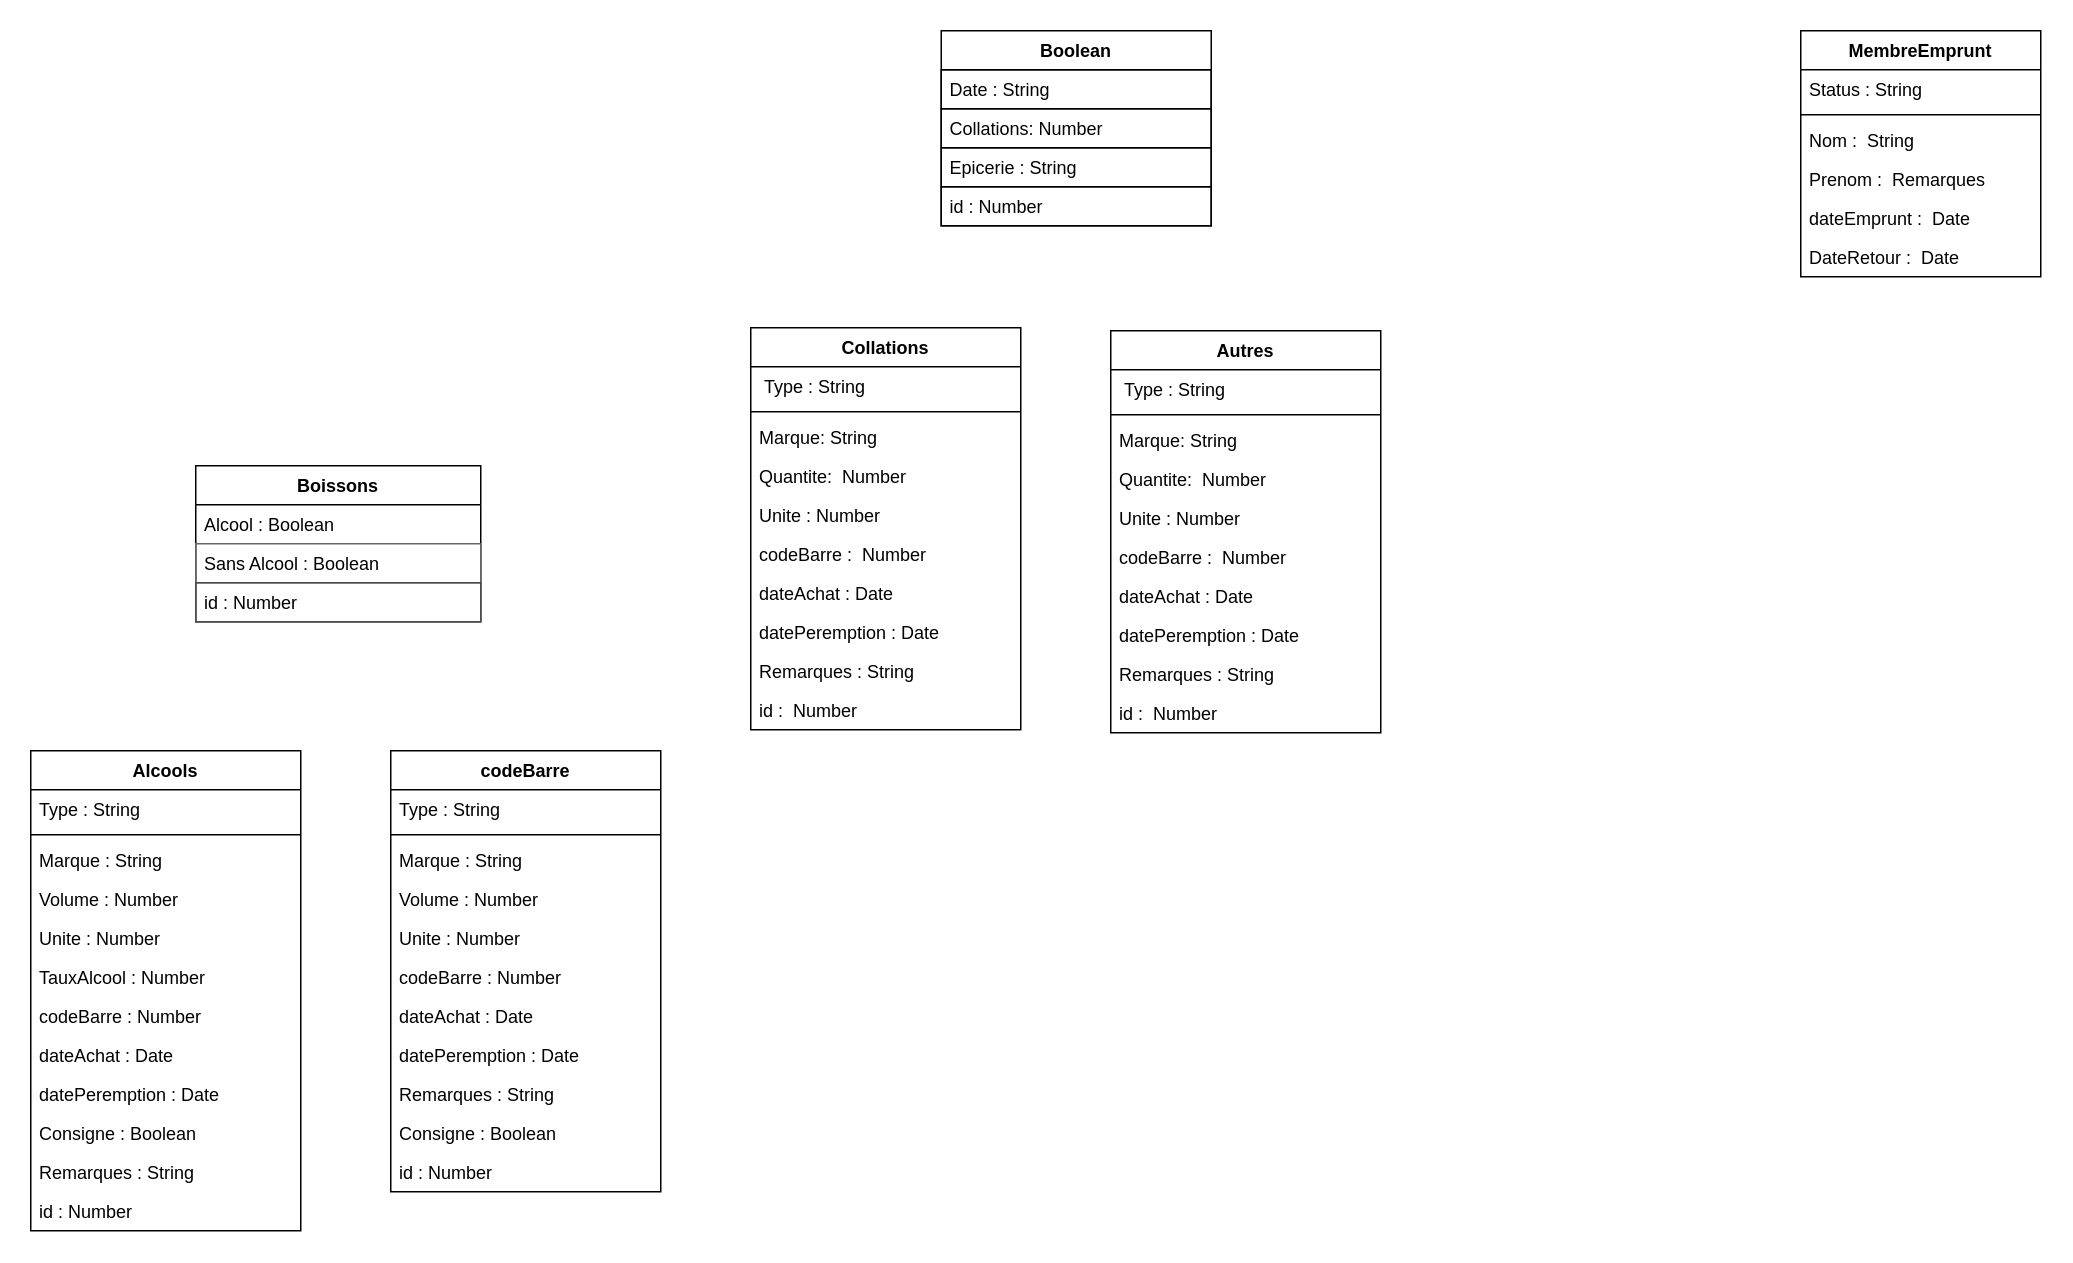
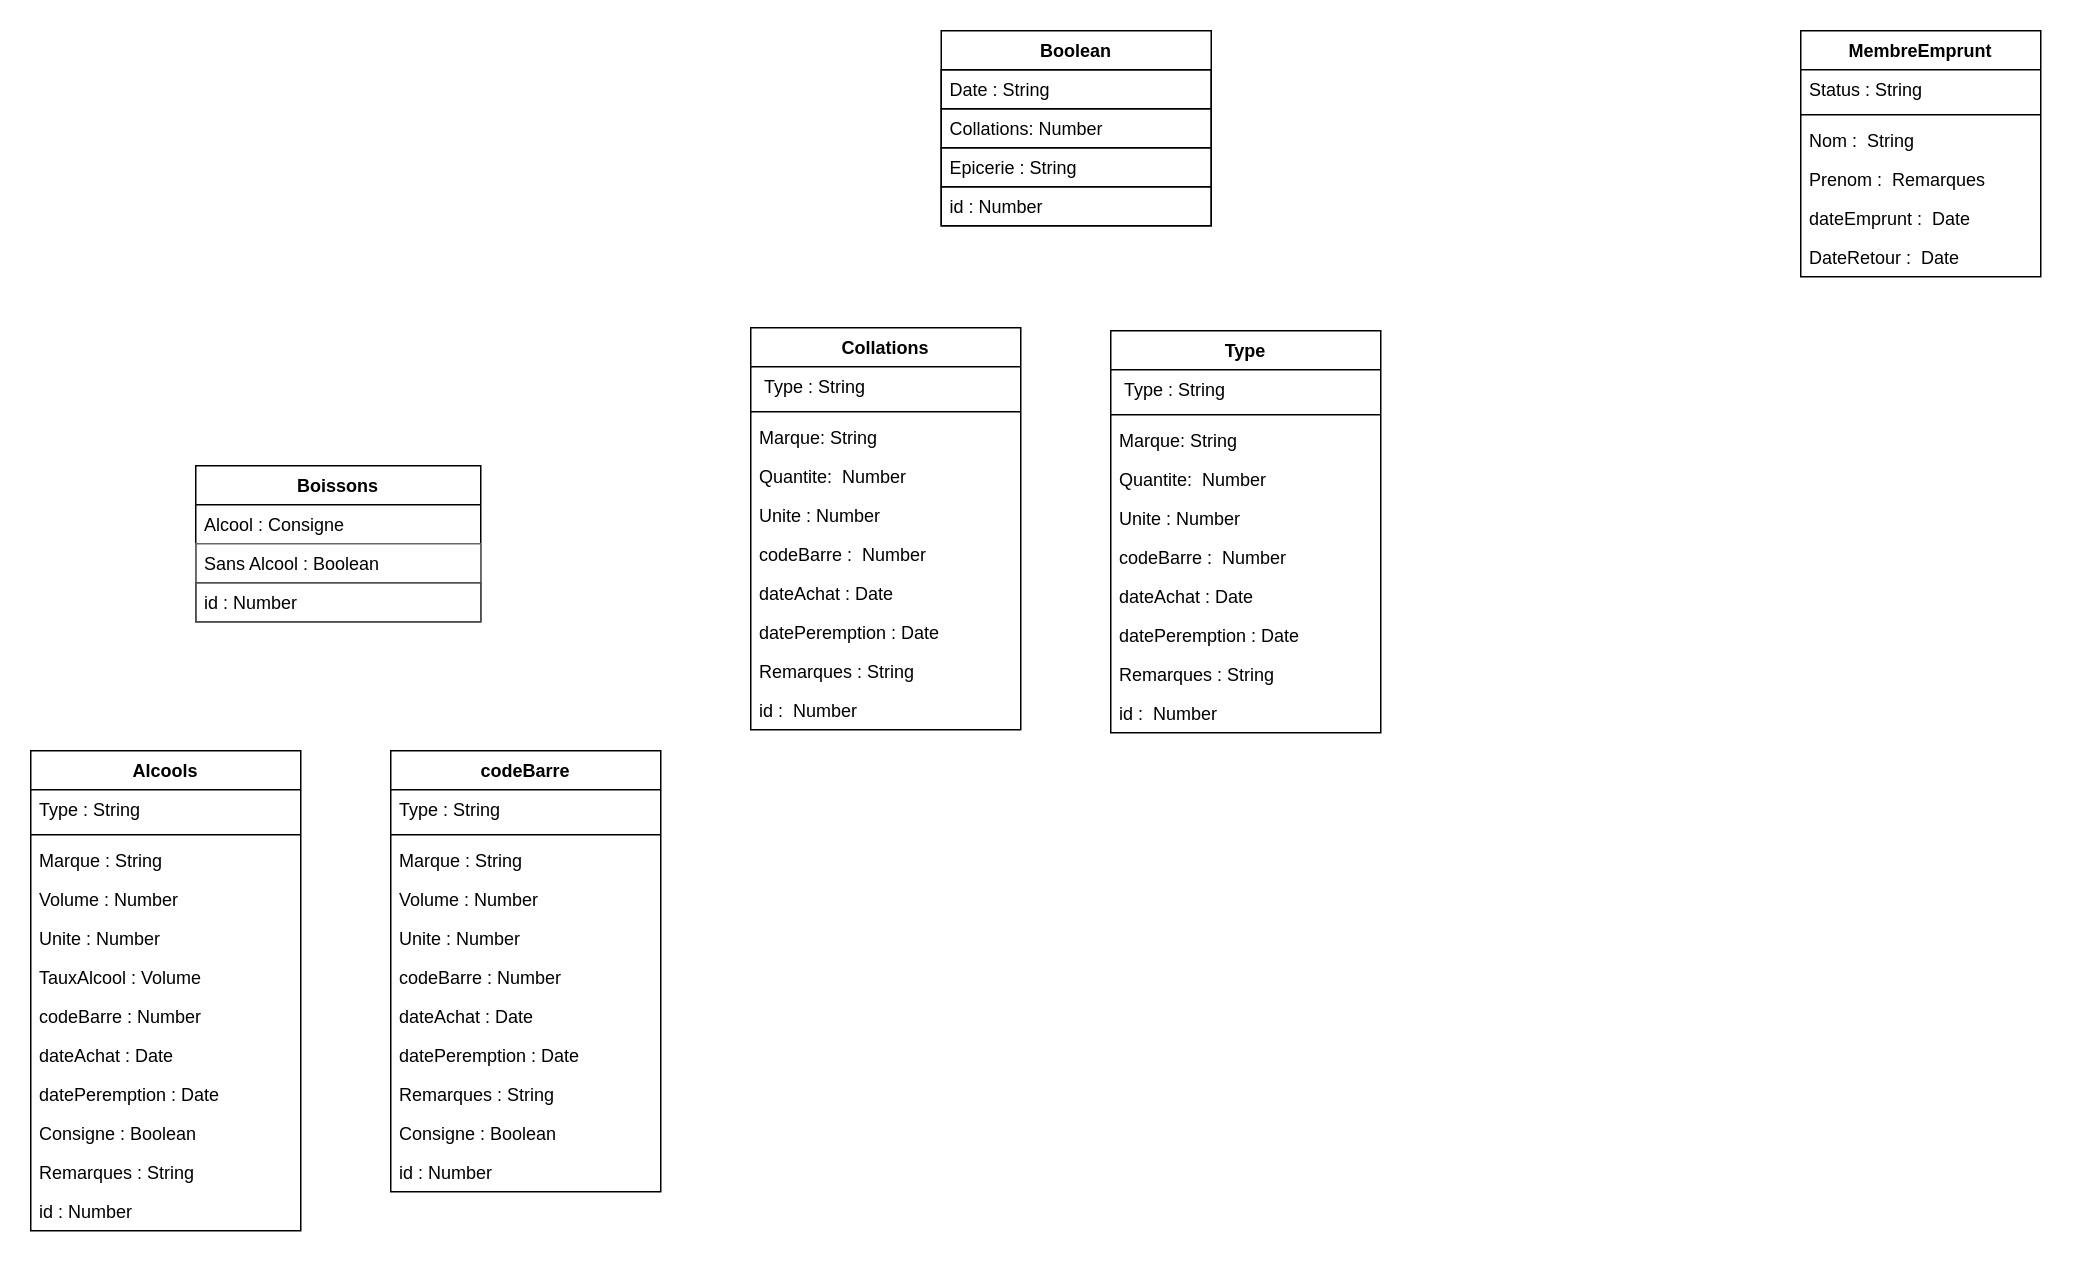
- <mxCell id="13" value="Autres" style="swimlane;fontStyle=1;align=center;verticalAlign=top;childLayout=stackLayout;horizontal=1;startSize=26;horizontalStack=0;resizeParent=1;resizeParentMax=0;resizeLast=0;collapsible=1;marginBottom=0;" vertex="1" parent="1"><mxGeometry x="740" y="220" width="180" height="268" as="geometry"><mxRectangle x="240" y="240" width="90" height="26" as="alternateBounds" /></mxGeometry></mxCell>
+ <mxCell id="13" value="Type" style="swimlane;fontStyle=1;align=center;verticalAlign=top;childLayout=stackLayout;horizontal=1;startSize=26;horizontalStack=0;resizeParent=1;resizeParentMax=0;resizeLast=0;collapsible=1;marginBottom=0;" vertex="1" parent="1"><mxGeometry x="740" y="220" width="180" height="268" as="geometry"><mxRectangle x="240" y="240" width="90" height="26" as="alternateBounds" /></mxGeometry></mxCell>
- <mxCell id="55" value="Alcool : Boolean" style="text;strokeColor=none;fillColor=none;align=left;verticalAlign=top;spacingLeft=4;spacingRight=4;overflow=hidden;rotatable=0;points=[[0,0.5],[1,0.5]];portConstraint=eastwest;" parent="54" vertex="1"><mxGeometry y="26" width="190" height="26" as="geometry" /></mxCell>
+ <mxCell id="55" value="Alcool : Consigne" style="text;strokeColor=none;fillColor=none;align=left;verticalAlign=top;spacingLeft=4;spacingRight=4;overflow=hidden;rotatable=0;points=[[0,0.5],[1,0.5]];portConstraint=eastwest;" parent="54" vertex="1"><mxGeometry y="26" width="190" height="26" as="geometry" /></mxCell>
- <mxCell id="35" value="TauxAlcool : Number" style="text;strokeColor=none;fillColor=none;align=left;verticalAlign=top;spacingLeft=4;spacingRight=4;overflow=hidden;rotatable=0;points=[[0,0.5],[1,0.5]];portConstraint=eastwest;" parent="29" vertex="1"><mxGeometry y="138" width="180" height="26" as="geometry" /></mxCell>
+ <mxCell id="35" value="TauxAlcool : Volume" style="text;strokeColor=none;fillColor=none;align=left;verticalAlign=top;spacingLeft=4;spacingRight=4;overflow=hidden;rotatable=0;points=[[0,0.5],[1,0.5]];portConstraint=eastwest;" parent="29" vertex="1"><mxGeometry y="138" width="180" height="26" as="geometry" /></mxCell>
